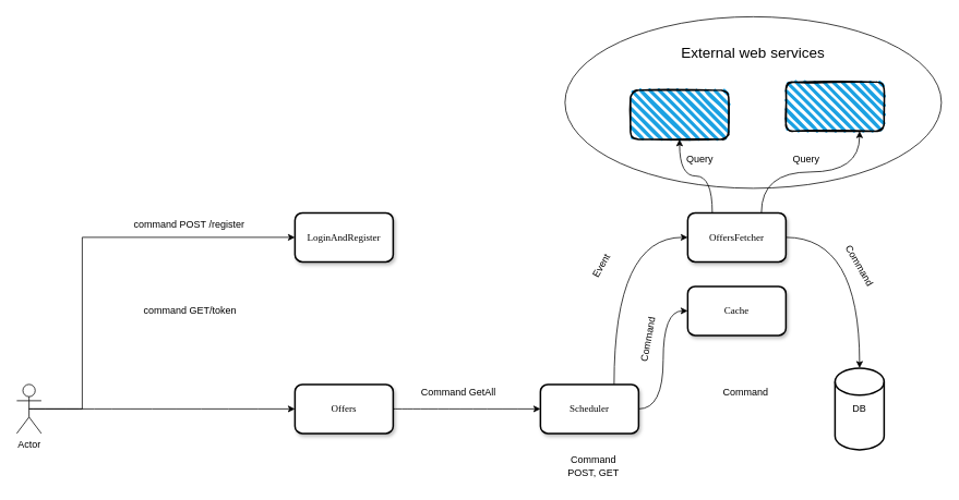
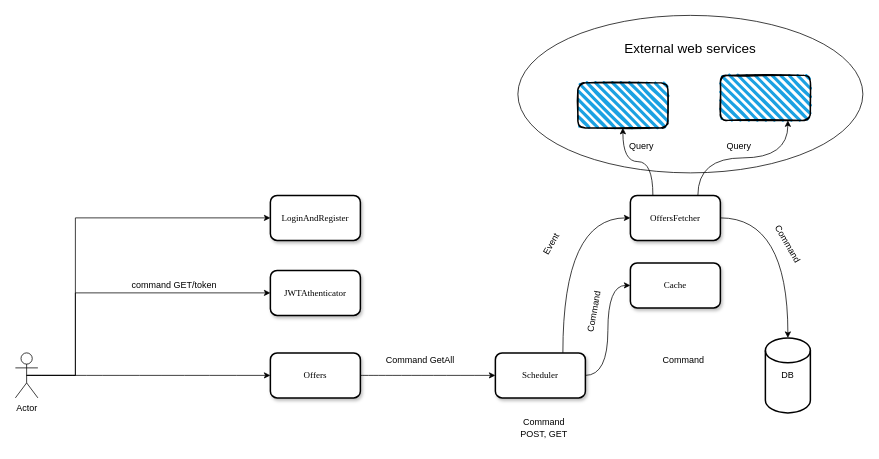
- <mxCell id="24" value="command POST /register" style="text;strokeColor=none;align=center;fillColor=none;html=1;verticalAlign=middle;whiteSpace=wrap;rounded=0;" parent="1" vertex="1"><mxGeometry x="161" y="260" width="140" height="30" as="geometry" /></mxCell>
+ <mxCell id="22" value="" style="edgeStyle=orthogonalEdgeStyle;rounded=0;orthogonalLoop=1;jettySize=auto;html=1;exitX=0.5;exitY=0.5;exitDx=0;exitDy=0;exitPerimeter=0;entryX=0;entryY=0.5;entryDx=0;entryDy=0;" parent="1" source="13" target="9" edge="1"><mxGeometry relative="1" as="geometry"><mxPoint x="35" y="500" as="sourcePoint" /><mxPoint x="160" y="390" as="targetPoint" /><Array as="points"><mxPoint x="100" y="500" /><mxPoint x="100" y="390" /></Array></mxGeometry></mxCell>
+ <mxCell id="9" value="JWTAthenticator" style="rounded=1;whiteSpace=wrap;html=1;shadow=1;comic=0;labelBackgroundColor=none;strokeWidth=2;fontFamily=Verdana;fontSize=12;align=center;" parent="1" vertex="1"><mxGeometry x="360" y="360" width="120" height="60" as="geometry" /></mxCell>
